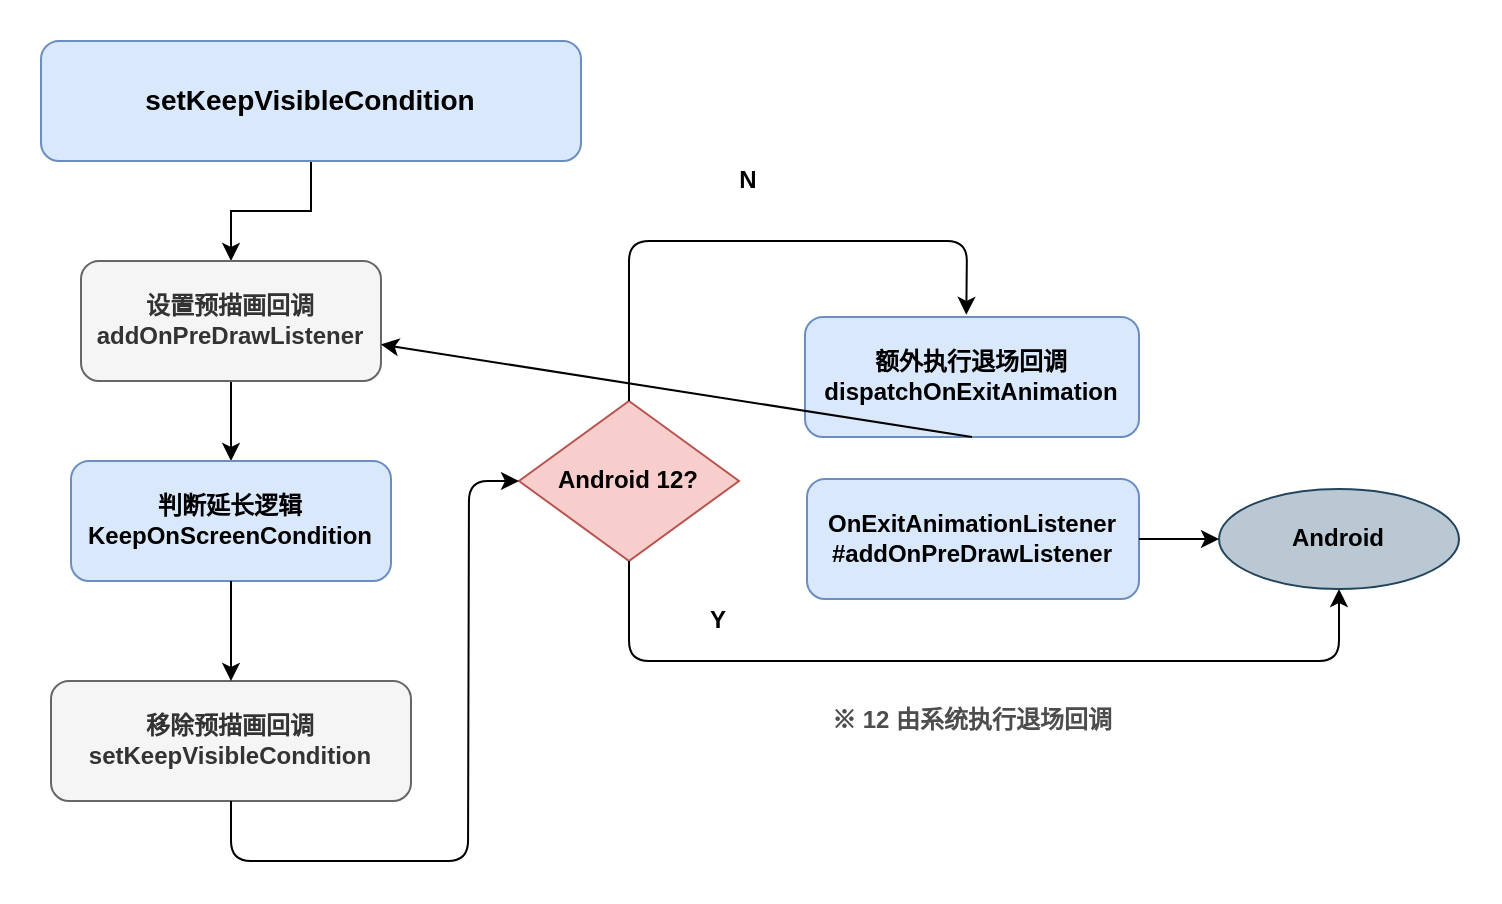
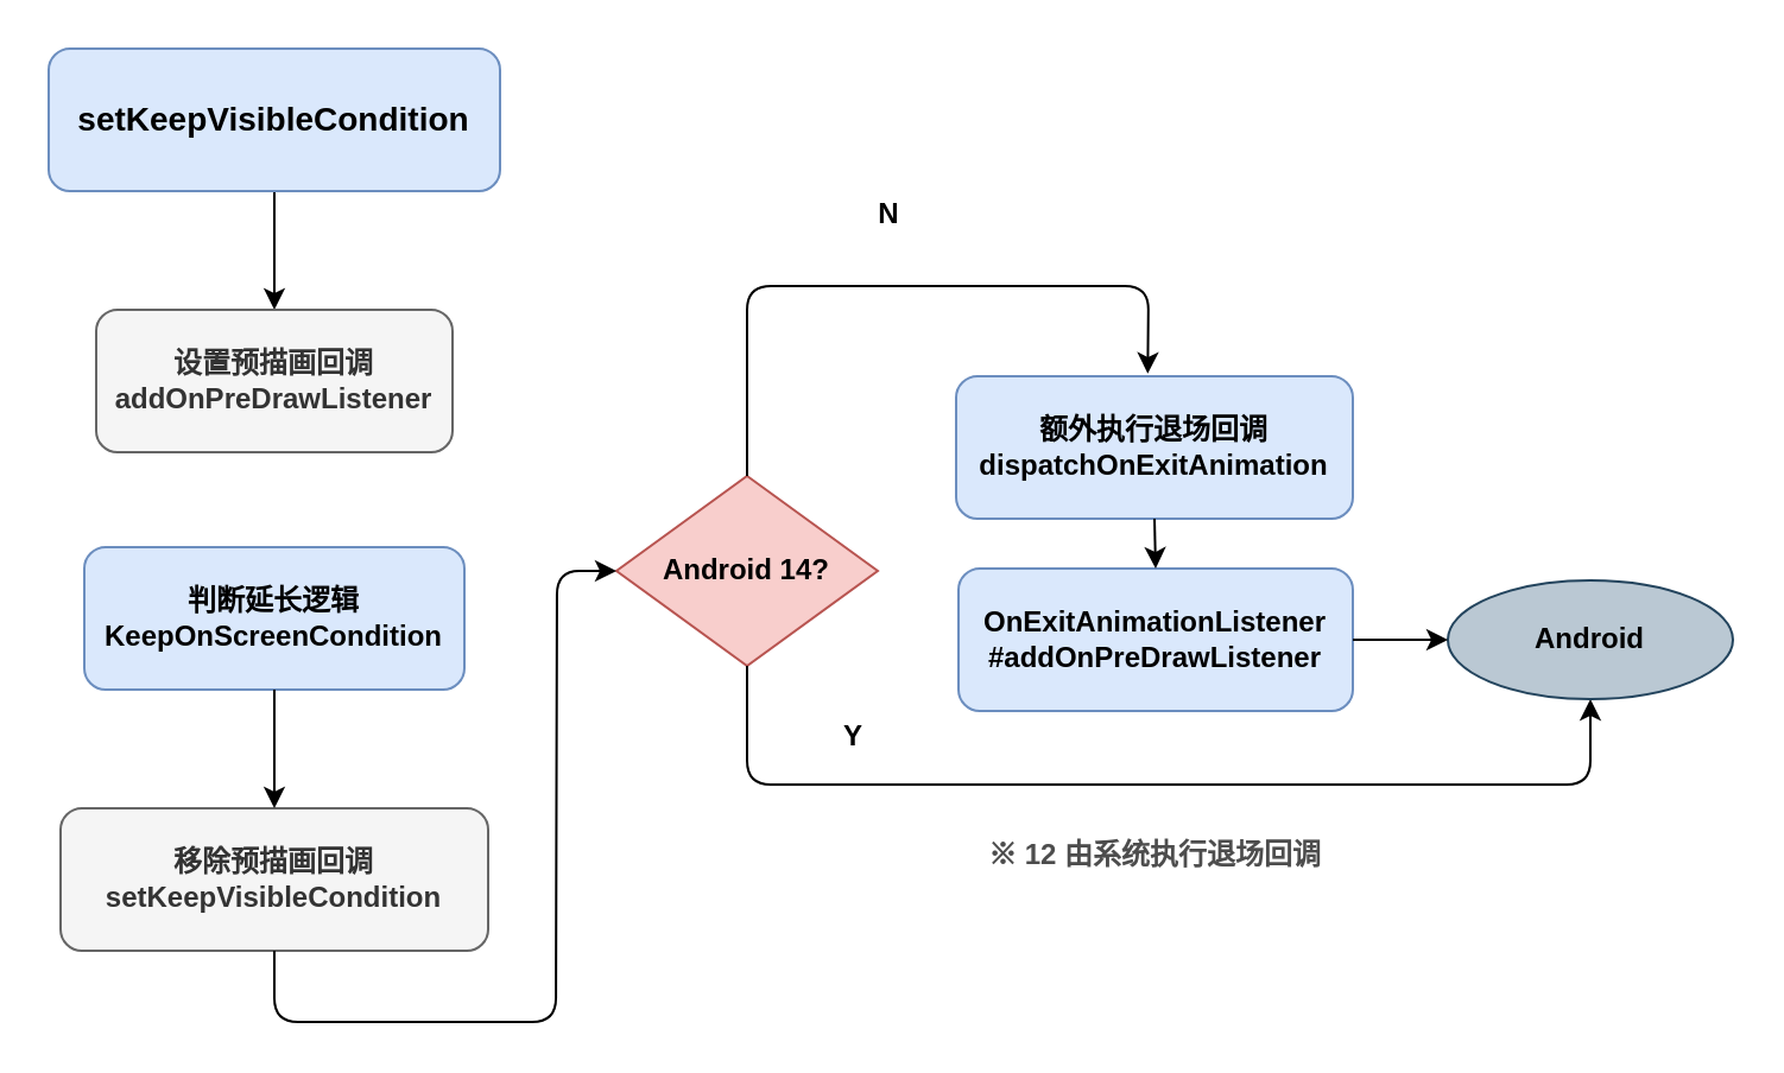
- <mxCell id="3" value="&lt;div&gt;&lt;span style=&quot;font-size: 14px&quot;&gt;setKeepVisibleCondition&lt;/span&gt;&lt;br&gt;&lt;/div&gt;" style="rounded=1;whiteSpace=wrap;html=1;fillColor=#dae8fc;strokeColor=#6c8ebf;align=center;fontStyle=1" vertex="1" parent="1"><mxGeometry x="20" y="20" width="270" height="60" as="geometry" /></mxCell>
+ <mxCell id="3" value="&lt;div&gt;&lt;span style=&quot;font-size: 14px&quot;&gt;setKeepVisibleCondition&lt;/span&gt;&lt;br&gt;&lt;/div&gt;" style="rounded=1;whiteSpace=wrap;html=1;fillColor=#dae8fc;strokeColor=#6c8ebf;align=center;fontStyle=1" vertex="1" parent="1"><mxGeometry x="20" y="20" width="190" height="60" as="geometry" /></mxCell>
- <mxCell id="16" value="" style="endArrow=classic;html=1;fontStyle=1;exitX=0.5;exitY=1;exitDx=0;exitDy=0;" edge="1" parent="1" source="11" target="5"><mxGeometry width="50" height="50" relative="1" as="geometry"><mxPoint x="494" y="219" as="sourcePoint" /><mxPoint x="494" y="239" as="targetPoint" /></mxGeometry></mxCell>
+ <mxCell id="16" value="" style="endArrow=classic;html=1;fontStyle=1;exitX=0.5;exitY=1;exitDx=0;exitDy=0;entryX=0.5;entryY=0;entryDx=0;entryDy=0;" edge="1" parent="1" source="11" target="12"><mxGeometry width="50" height="50" relative="1" as="geometry"><mxPoint x="494" y="219" as="sourcePoint" /><mxPoint x="494" y="239" as="targetPoint" /></mxGeometry></mxCell>
- <mxCell id="4" value="" style="edgeStyle=orthogonalEdgeStyle;rounded=0;orthogonalLoop=1;jettySize=auto;html=1;fontColor=#4D4D4D;" edge="1" parent="1" source="5" target="6"><mxGeometry relative="1" as="geometry" /></mxCell>
- <mxCell id="8" value="Android 12?" style="rhombus;whiteSpace=wrap;html=1;fillColor=#f8cecc;strokeColor=#b85450;fontStyle=1" vertex="1" parent="1"><mxGeometry x="259" y="200" width="110" height="80" as="geometry" /></mxCell>
+ <mxCell id="8" value="Android 14?" style="rhombus;whiteSpace=wrap;html=1;fillColor=#f8cecc;strokeColor=#b85450;fontStyle=1" vertex="1" parent="1"><mxGeometry x="259" y="200" width="110" height="80" as="geometry" /></mxCell>
